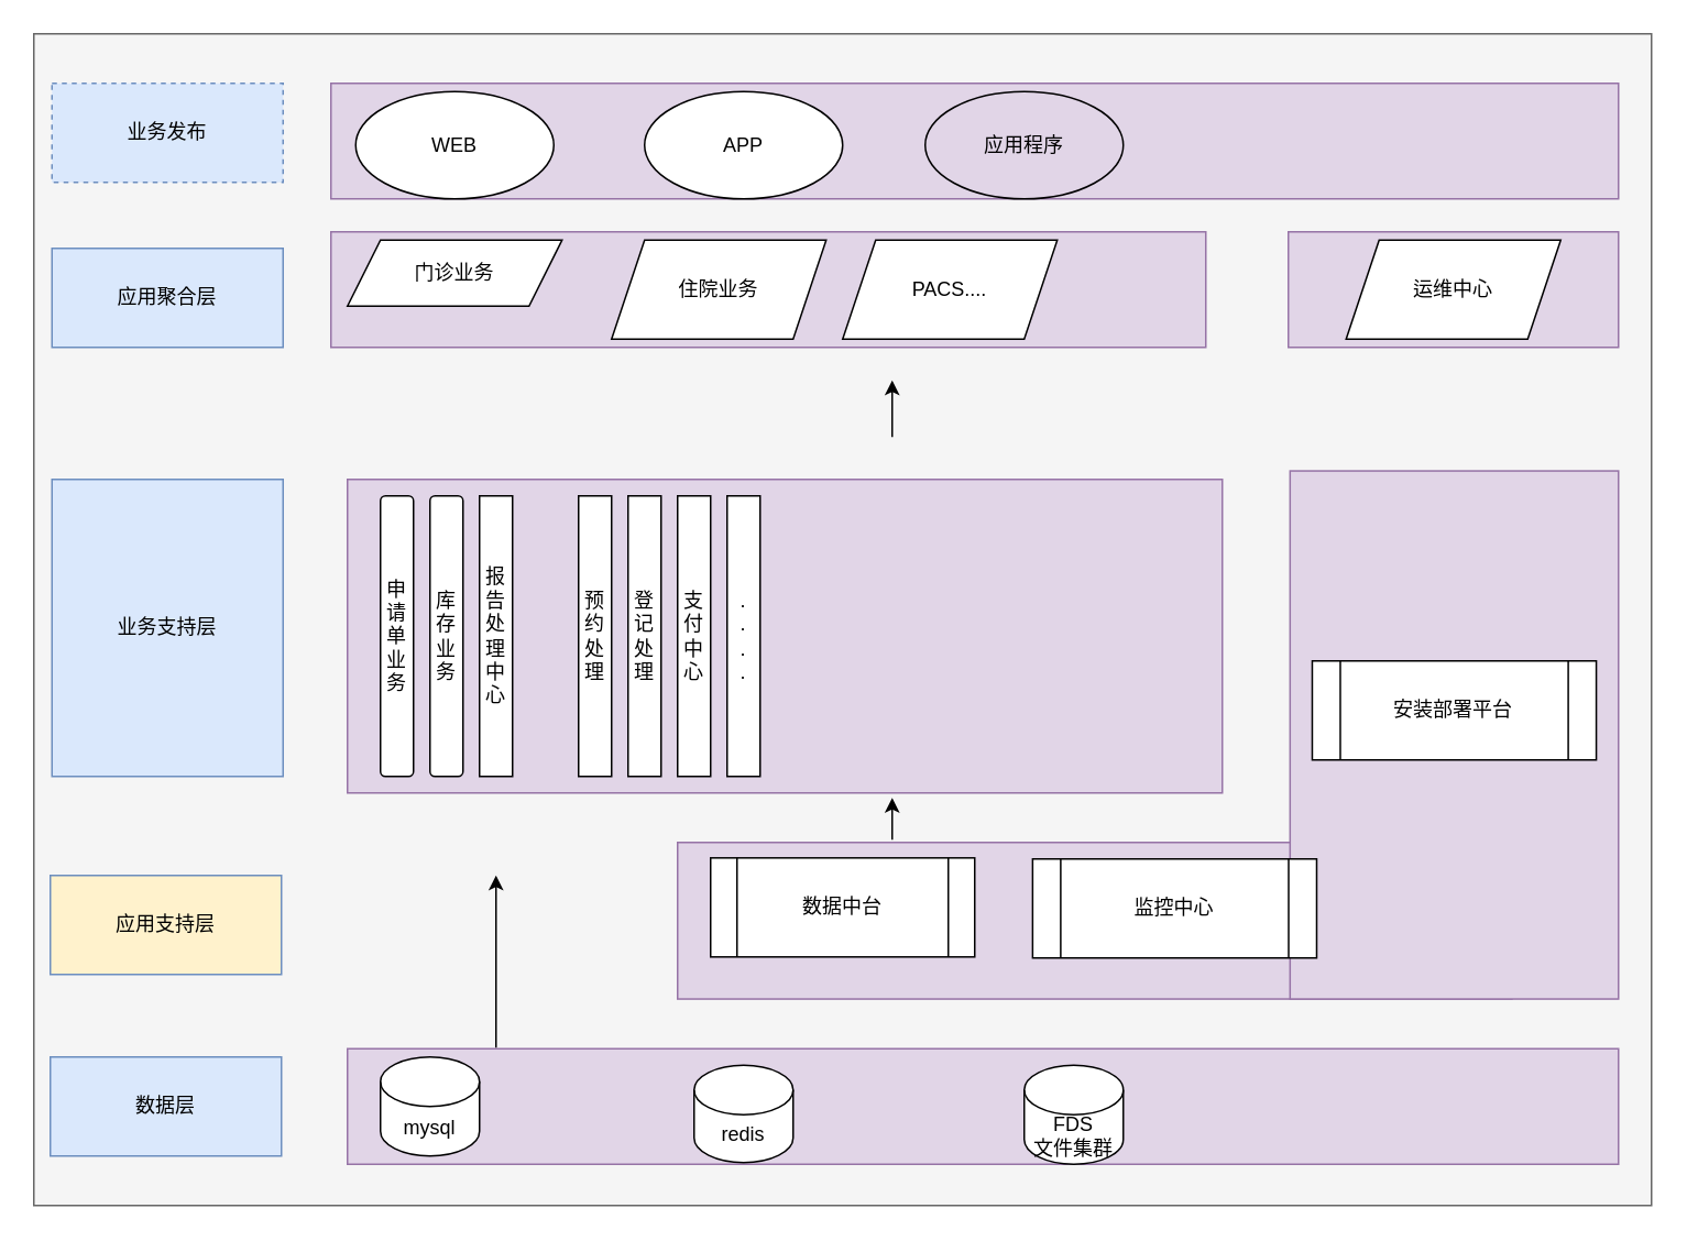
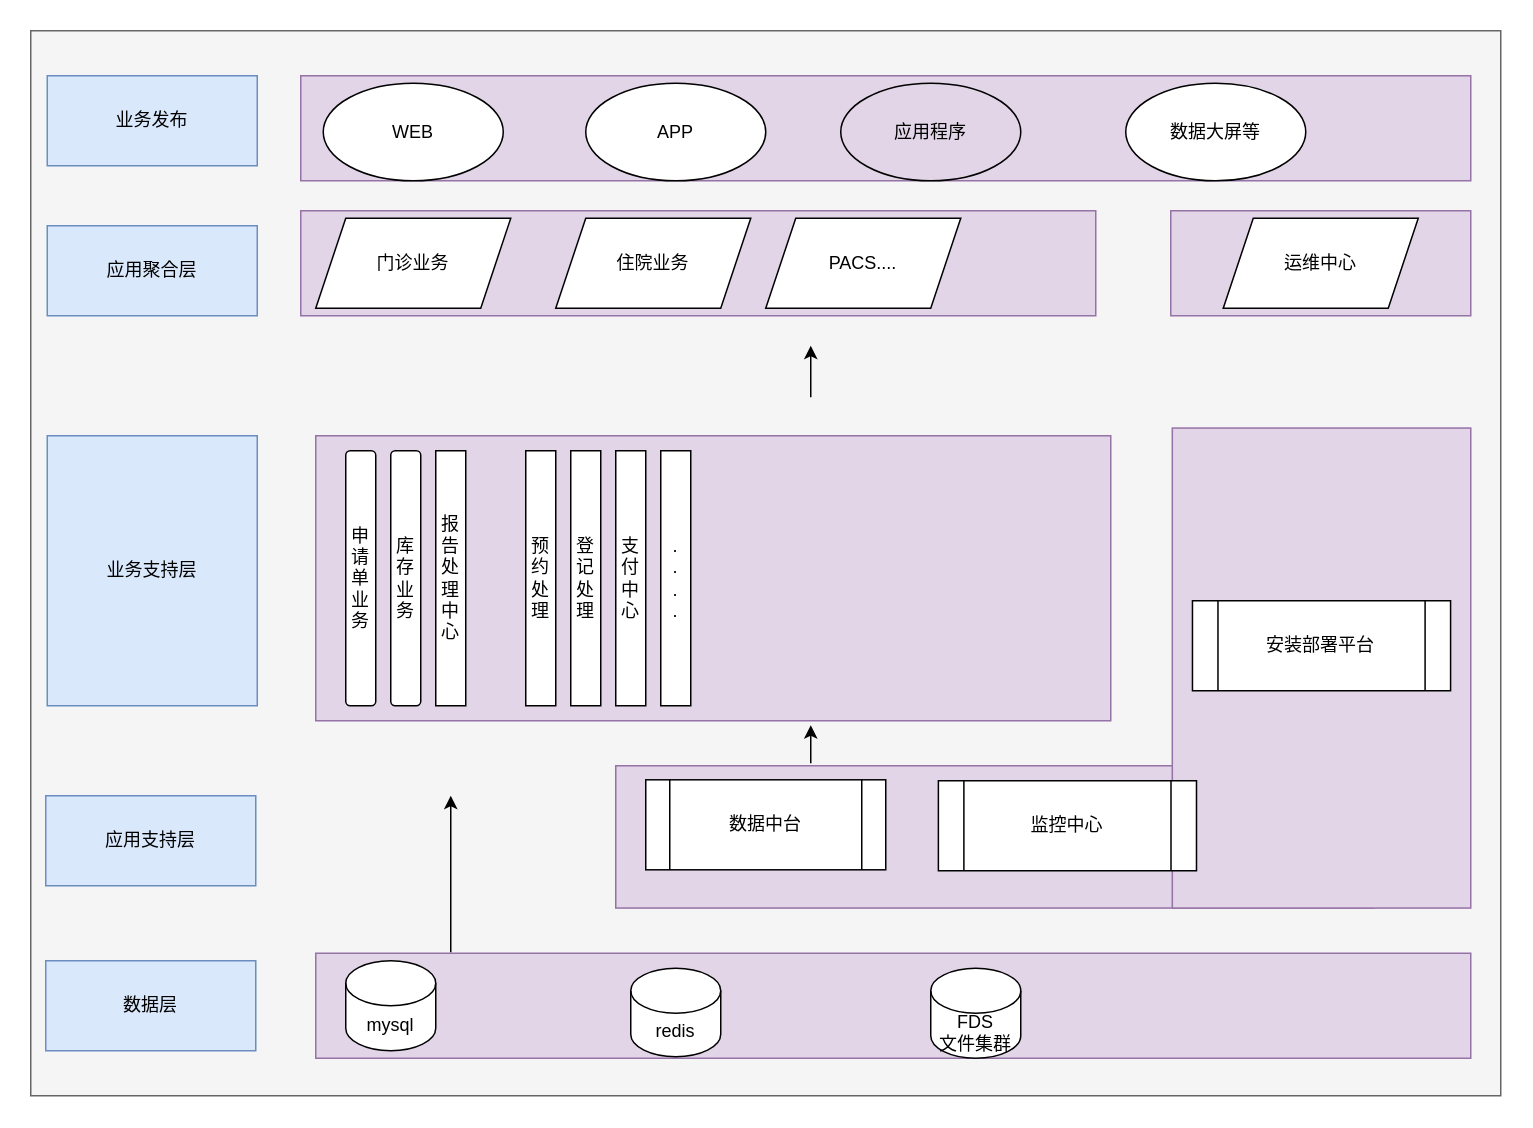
- <mxCell id="25" value="业务发布" style="rounded=0;whiteSpace=wrap;html=1;fillColor=#dae8fc;strokeColor=#6c8ebf;dashed=1;" parent="1" vertex="1"><mxGeometry x="31" y="50" width="140" height="60" as="geometry" /></mxCell>
+ <mxCell id="25" value="业务发布" style="rounded=0;whiteSpace=wrap;html=1;fillColor=#dae8fc;strokeColor=#6c8ebf;" parent="1" vertex="1"><mxGeometry x="31" y="50" width="140" height="60" as="geometry" /></mxCell>
+ <mxCell id="36" value="数据大屏等" style="ellipse;whiteSpace=wrap;html=1;" parent="1" vertex="1"><mxGeometry x="750" y="55" width="120" height="65" as="geometry" /></mxCell>
- <mxCell id="27" value="门诊业务" style="shape=parallelogram;perimeter=parallelogramPerimeter;whiteSpace=wrap;html=1;fixedSize=1;" parent="1" vertex="1"><mxGeometry x="210" y="145" width="130" height="40" as="geometry" /></mxCell>
+ <mxCell id="27" value="门诊业务" style="shape=parallelogram;perimeter=parallelogramPerimeter;whiteSpace=wrap;html=1;fixedSize=1;" parent="1" vertex="1"><mxGeometry x="210" y="145" width="130" height="60" as="geometry" /></mxCell>
- <mxCell id="13" value="应用支持层" style="rounded=0;whiteSpace=wrap;html=1;fillColor=#fff2cc;strokeColor=#6c8ebf;" parent="1" vertex="1"><mxGeometry x="30" y="530" width="140" height="60" as="geometry" /></mxCell>
+ <mxCell id="13" value="应用支持层" style="rounded=0;whiteSpace=wrap;html=1;fillColor=#dae8fc;strokeColor=#6c8ebf;" parent="1" vertex="1"><mxGeometry x="30" y="530" width="140" height="60" as="geometry" /></mxCell>
